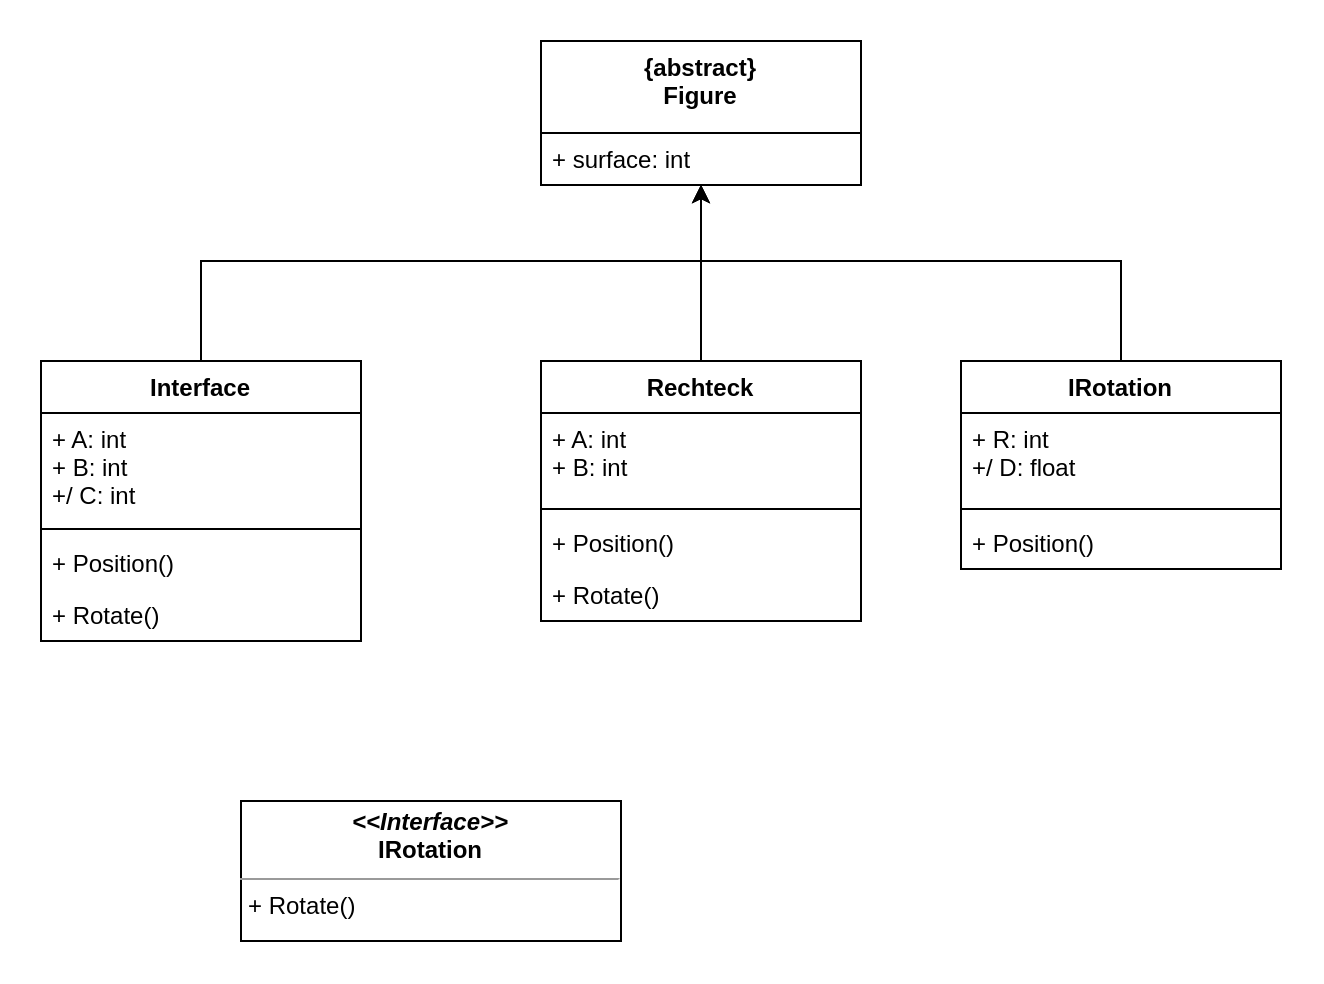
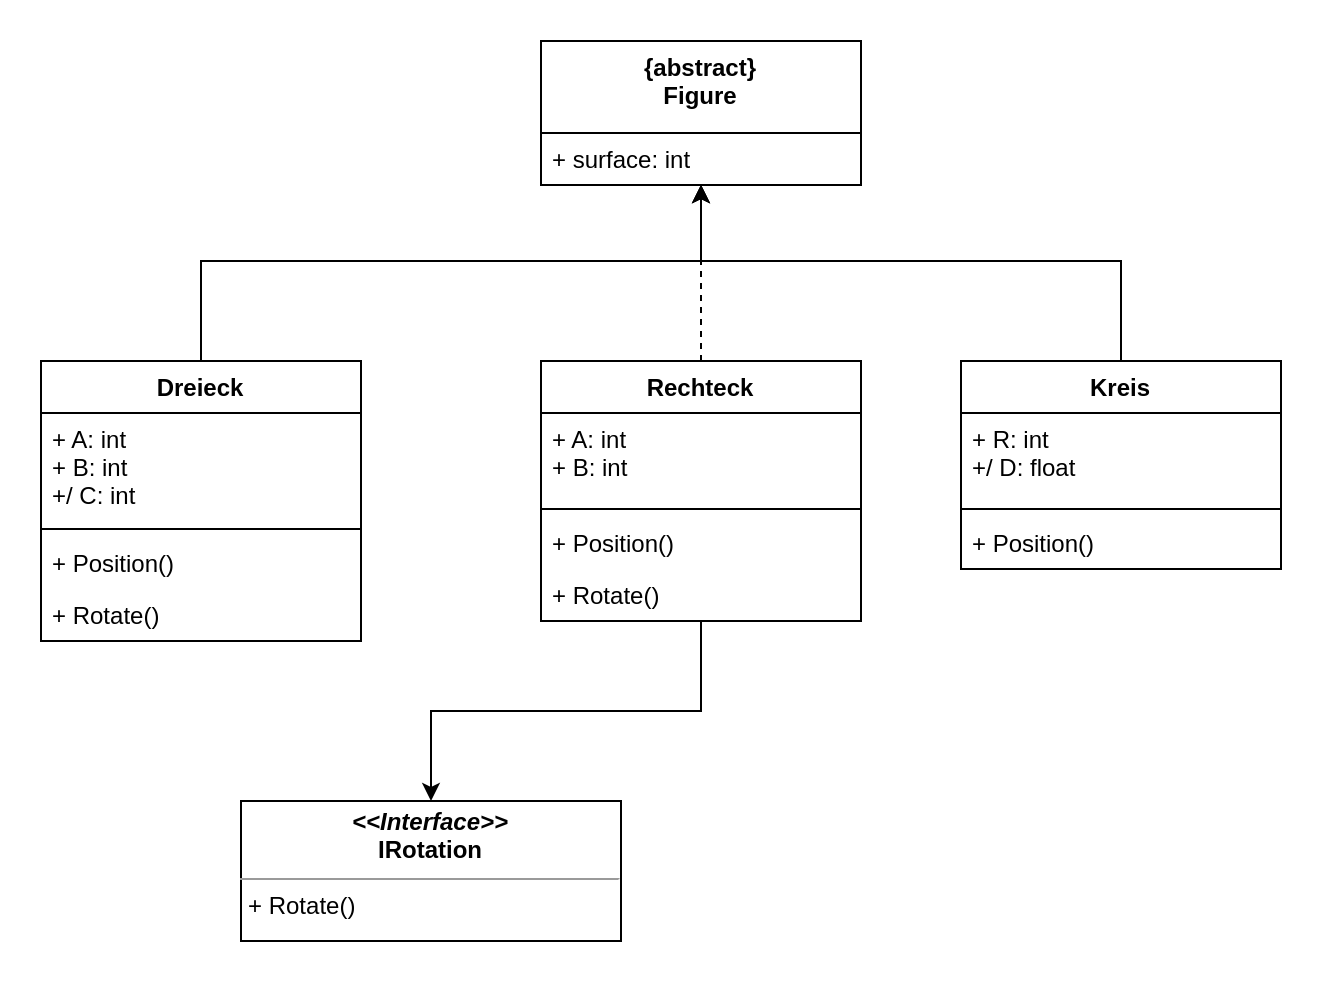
- <mxCell id="8" style="edgeStyle=orthogonalEdgeStyle;rounded=0;orthogonalLoop=1;jettySize=auto;html=1;exitX=0.5;exitY=0;exitDx=0;exitDy=0;" edge="1" parent="1" source="10" target="21"><mxGeometry relative="1" as="geometry" /></mxCell>
+ <mxCell id="8" style="edgeStyle=orthogonalEdgeStyle;rounded=0;orthogonalLoop=1;jettySize=auto;html=1;exitX=0.5;exitY=0;exitDx=0;exitDy=0;dashed=1;" edge="1" parent="1" source="10" target="21"><mxGeometry relative="1" as="geometry" /></mxCell>
- <mxCell id="3" value="Interface" style="swimlane;fontStyle=1;align=center;verticalAlign=top;childLayout=stackLayout;horizontal=1;startSize=26;horizontalStack=0;resizeParent=1;resizeParentMax=0;resizeLast=0;collapsible=1;marginBottom=0;" vertex="1" parent="1"><mxGeometry x="20" y="180" width="160" height="140" as="geometry"><mxRectangle x="110" y="280" width="80" height="30" as="alternateBounds" /></mxGeometry></mxCell>
+ <mxCell id="3" value="Dreieck" style="swimlane;fontStyle=1;align=center;verticalAlign=top;childLayout=stackLayout;horizontal=1;startSize=26;horizontalStack=0;resizeParent=1;resizeParentMax=0;resizeLast=0;collapsible=1;marginBottom=0;" vertex="1" parent="1"><mxGeometry x="20" y="180" width="160" height="140" as="geometry"><mxRectangle x="110" y="280" width="80" height="30" as="alternateBounds" /></mxGeometry></mxCell>
- <mxCell id="16" value="IRotation" style="swimlane;fontStyle=1;align=center;verticalAlign=top;childLayout=stackLayout;horizontal=1;startSize=26;horizontalStack=0;resizeParent=1;resizeParentMax=0;resizeLast=0;collapsible=1;marginBottom=0;" vertex="1" parent="1"><mxGeometry x="480" y="180" width="160" height="104" as="geometry" /></mxCell>
+ <mxCell id="16" value="Kreis" style="swimlane;fontStyle=1;align=center;verticalAlign=top;childLayout=stackLayout;horizontal=1;startSize=26;horizontalStack=0;resizeParent=1;resizeParentMax=0;resizeLast=0;collapsible=1;marginBottom=0;" vertex="1" parent="1"><mxGeometry x="480" y="180" width="160" height="104" as="geometry" /></mxCell>
+ <mxCell id="9" style="edgeStyle=orthogonalEdgeStyle;rounded=0;orthogonalLoop=1;jettySize=auto;html=1;entryX=0.5;entryY=0;entryDx=0;entryDy=0;" edge="1" parent="1" source="10" target="20"><mxGeometry relative="1" as="geometry" /></mxCell>
